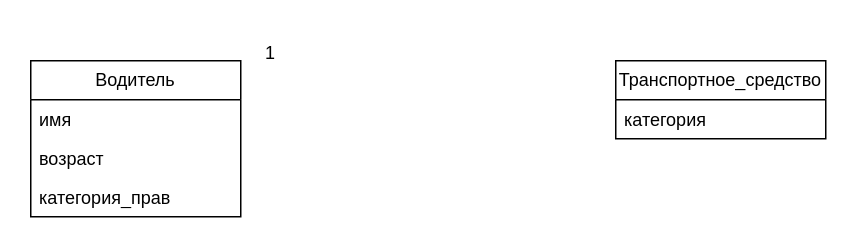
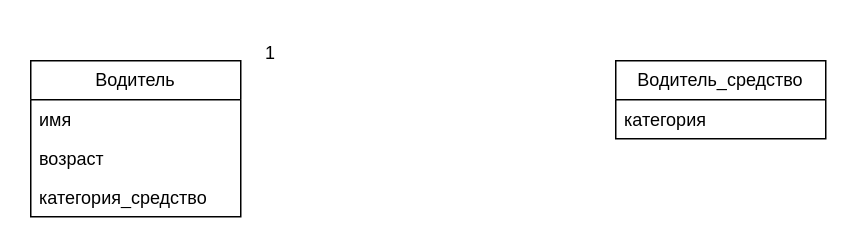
- <mxCell id="6" value="Транспортное_средство" style="swimlane;fontStyle=0;childLayout=stackLayout;horizontal=1;startSize=26;fillColor=none;horizontalStack=0;resizeParent=1;resizeParentMax=0;resizeLast=0;collapsible=1;marginBottom=0;whiteSpace=wrap;html=1;" vertex="1" parent="1"><mxGeometry x="410" y="40" width="140" height="52" as="geometry" /></mxCell>
+ <mxCell id="6" value="Водитель_средство" style="swimlane;fontStyle=0;childLayout=stackLayout;horizontal=1;startSize=26;fillColor=none;horizontalStack=0;resizeParent=1;resizeParentMax=0;resizeLast=0;collapsible=1;marginBottom=0;whiteSpace=wrap;html=1;" vertex="1" parent="1"><mxGeometry x="410" y="40" width="140" height="52" as="geometry" /></mxCell>
- <mxCell id="5" value="категория_прав" style="text;strokeColor=none;fillColor=none;align=left;verticalAlign=top;spacingLeft=4;spacingRight=4;overflow=hidden;rotatable=0;points=[[0,0.5],[1,0.5]];portConstraint=eastwest;whiteSpace=wrap;html=1;" vertex="1" parent="2"><mxGeometry y="78" width="140" height="26" as="geometry" /></mxCell>
+ <mxCell id="5" value="категория_средство" style="text;strokeColor=none;fillColor=none;align=left;verticalAlign=top;spacingLeft=4;spacingRight=4;overflow=hidden;rotatable=0;points=[[0,0.5],[1,0.5]];portConstraint=eastwest;whiteSpace=wrap;html=1;" vertex="1" parent="2"><mxGeometry y="78" width="140" height="26" as="geometry" /></mxCell>
